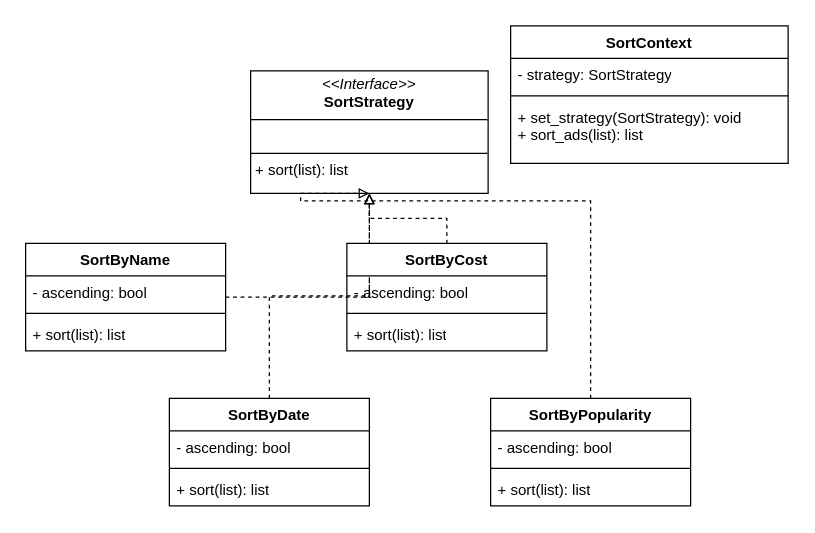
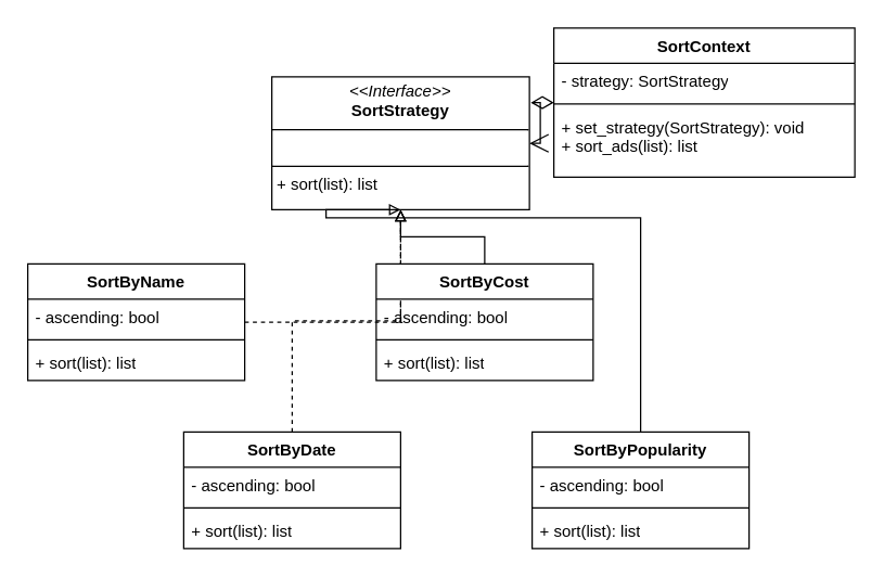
+ <mxCell id="7" value="" style="endArrow=open;html=1;endSize=12;startArrow=diamondThin;startSize=14;startFill=0;edgeStyle=orthogonalEdgeStyle;align=left;verticalAlign=bottom;rounded=0;" edge="1" parent="1" source="3" target="2"><mxGeometry x="-1" y="3" relative="1" as="geometry"><mxPoint x="327" y="241" as="sourcePoint" /><mxPoint x="487" y="241" as="targetPoint" /></mxGeometry></mxCell>
- <mxCell id="13" style="edgeStyle=orthogonalEdgeStyle;rounded=0;orthogonalLoop=1;jettySize=auto;html=1;entryX=0.5;entryY=1;entryDx=0;entryDy=0;dashed=1;endArrow=block;endFill=0;" edge="1" parent="1" source="14" target="2"><mxGeometry relative="1" as="geometry"><Array as="points"><mxPoint x="472" y="160" /><mxPoint x="240" y="160" /></Array></mxGeometry></mxCell>
+ <mxCell id="13" style="edgeStyle=orthogonalEdgeStyle;rounded=0;orthogonalLoop=1;jettySize=auto;html=1;entryX=0.5;entryY=1;entryDx=0;entryDy=0;dashed=0;endArrow=block;endFill=0;" edge="1" parent="1" source="14" target="2"><mxGeometry relative="1" as="geometry"><Array as="points"><mxPoint x="472" y="160" /><mxPoint x="240" y="160" /></Array></mxGeometry></mxCell>
- <mxCell id="23" style="edgeStyle=orthogonalEdgeStyle;rounded=0;orthogonalLoop=1;jettySize=auto;html=1;entryX=0.5;entryY=1;entryDx=0;entryDy=0;dashed=1;endArrow=block;endFill=0;" edge="1" parent="1" source="24" target="2"><mxGeometry relative="1" as="geometry" /></mxCell>
+ <mxCell id="23" style="edgeStyle=orthogonalEdgeStyle;rounded=0;orthogonalLoop=1;jettySize=auto;html=1;entryX=0.5;entryY=1;entryDx=0;entryDy=0;dashed=0;endArrow=block;endFill=0;" edge="1" parent="1" source="24" target="2"><mxGeometry relative="1" as="geometry" /></mxCell>
